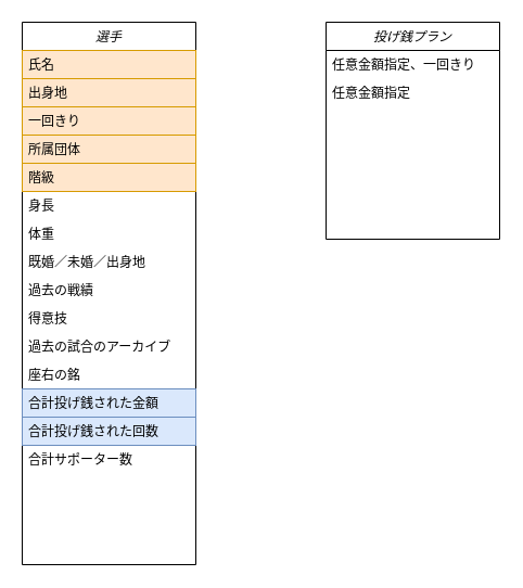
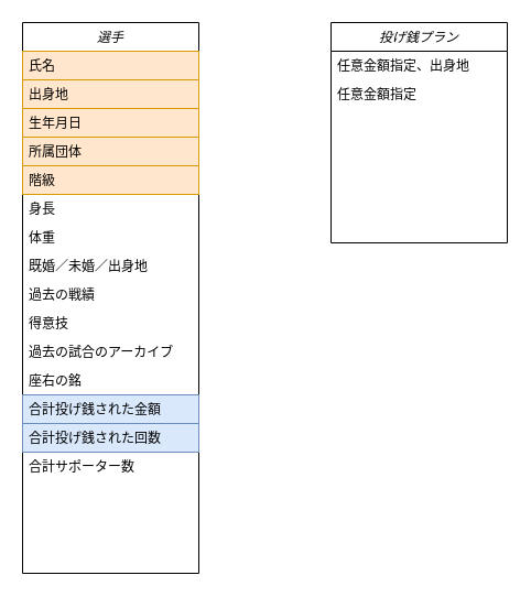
- <mxCell id="19" value="任意金額指定、一回きり" style="text;align=left;verticalAlign=top;spacingLeft=4;spacingRight=4;overflow=hidden;rotatable=0;points=[[0,0.5],[1,0.5]];portConstraint=eastwest;rounded=0;shadow=0;html=0;" vertex="1" parent="18"><mxGeometry y="26" width="160" height="26" as="geometry" /></mxCell>
+ <mxCell id="19" value="任意金額指定、出身地" style="text;align=left;verticalAlign=top;spacingLeft=4;spacingRight=4;overflow=hidden;rotatable=0;points=[[0,0.5],[1,0.5]];portConstraint=eastwest;rounded=0;shadow=0;html=0;" vertex="1" parent="18"><mxGeometry y="26" width="160" height="26" as="geometry" /></mxCell>
- <mxCell id="5" value="一回きり" style="text;align=left;verticalAlign=top;spacingLeft=4;spacingRight=4;overflow=hidden;rotatable=0;points=[[0,0.5],[1,0.5]];portConstraint=eastwest;rounded=0;shadow=0;html=0;fillColor=#ffe6cc;strokeColor=#d79b00;" vertex="1" parent="2"><mxGeometry y="78" width="160" height="26" as="geometry" /></mxCell>
+ <mxCell id="5" value="生年月日" style="text;align=left;verticalAlign=top;spacingLeft=4;spacingRight=4;overflow=hidden;rotatable=0;points=[[0,0.5],[1,0.5]];portConstraint=eastwest;rounded=0;shadow=0;html=0;fillColor=#ffe6cc;strokeColor=#d79b00;" vertex="1" parent="2"><mxGeometry y="78" width="160" height="26" as="geometry" /></mxCell>
